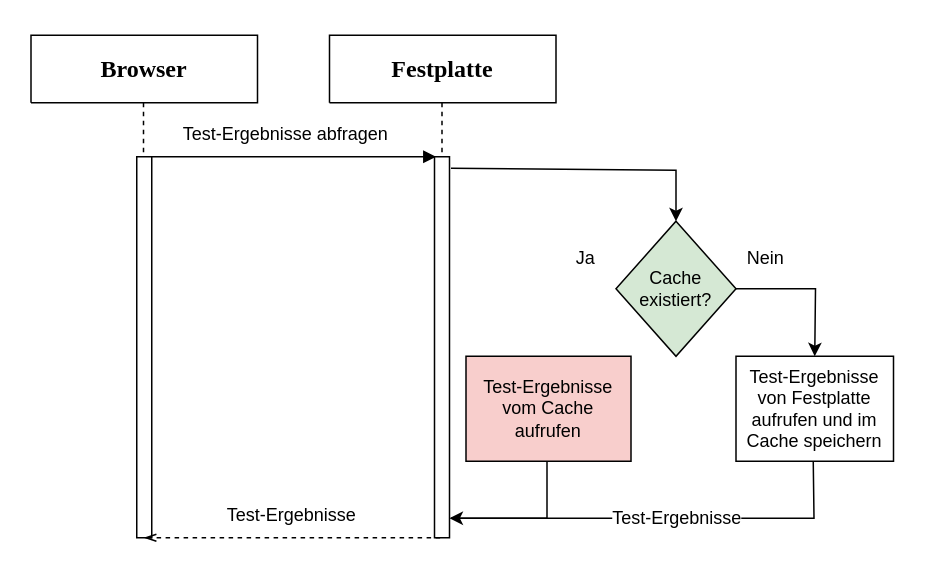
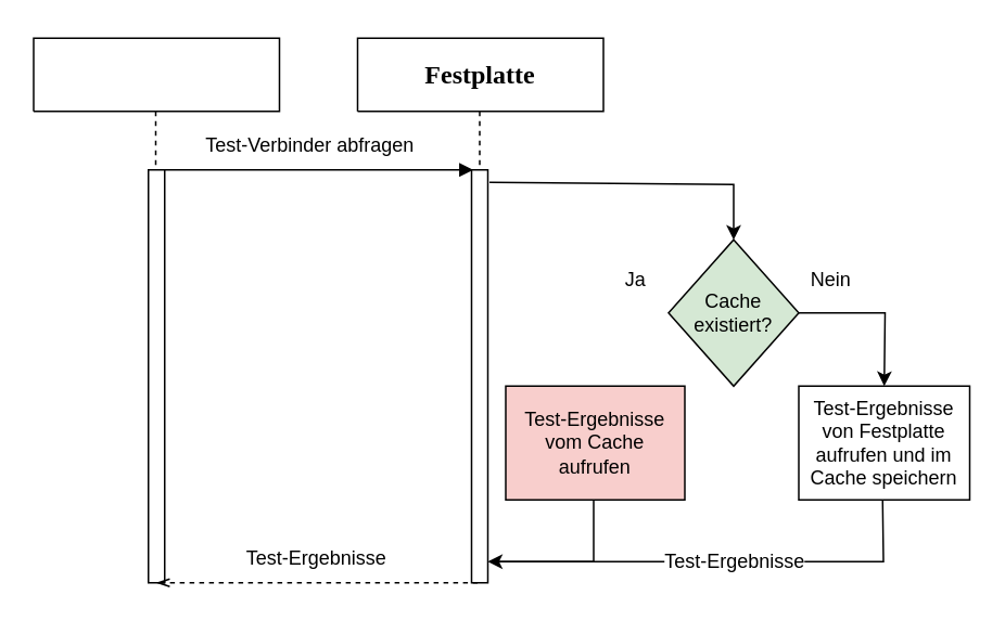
- <mxCell id="10" value="&lt;font style=&quot;font-size: 16px ; font-family: &amp;#34;calibri&amp;#34; ; color: #000000 ; direction: ltr ; letter-spacing: 0px ; line-height: 120% ; opacity: 1&quot;&gt;&lt;b&gt;Browser&lt;br&gt;&lt;/b&gt;&lt;/font&gt;" style="text;vsdxID=108;fillColor=none;gradientColor=none;labelBackgroundColor=none;rounded=0;html=1;whiteSpace=wrap;verticalAlign=middle;align=center;strokeColor=none;;html=1;" parent="7" vertex="1"><mxGeometry y="-0.444" width="151.49" height="45.444" as="geometry" /></mxCell>
- <mxCell id="14" value="Test-Ergebnisse abfragen" style="text;html=1;strokeColor=none;fillColor=none;align=center;verticalAlign=middle;whiteSpace=wrap;rounded=0;" parent="1" vertex="1"><mxGeometry x="100" y="74" width="180" height="30" as="geometry" /></mxCell>
+ <mxCell id="14" value="Test-Verbinder abfragen" style="text;html=1;strokeColor=none;fillColor=none;align=center;verticalAlign=middle;whiteSpace=wrap;rounded=0;" parent="1" vertex="1"><mxGeometry x="100" y="74" width="180" height="30" as="geometry" /></mxCell>
